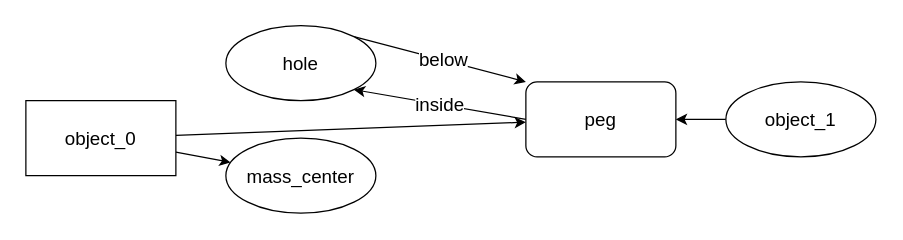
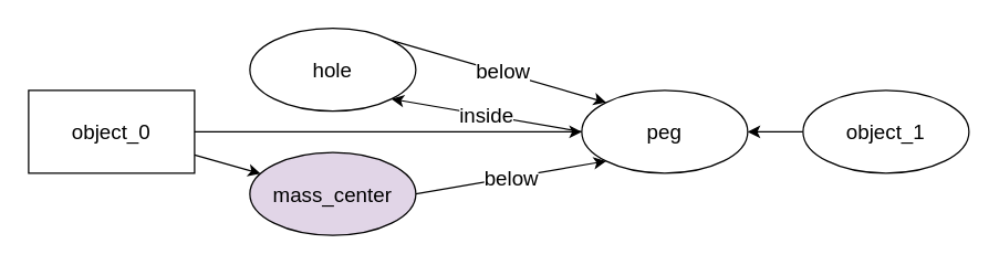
- <mxCell id="13" value="peg" style="whiteSpace=wrap;html=1;fontSize=15;spacing=2;rounded=1;" vertex="1" parent="1"><mxGeometry x="420" y="65" width="120" height="60" as="geometry" /></mxCell>
+ <mxCell id="13" value="peg" style="ellipse;whiteSpace=wrap;html=1;fontSize=15;spacing=2;" vertex="1" parent="1"><mxGeometry x="420" y="65" width="120" height="60" as="geometry" /></mxCell>
- <mxCell id="4" value="object_0" style="rounded=0;whiteSpace=wrap;html=1;fontSize=15;spacing=2;" parent="1" vertex="1"><mxGeometry x="20" y="80" width="120" height="60" as="geometry" /></mxCell>
+ <mxCell id="4" value="object_0" style="rounded=0;whiteSpace=wrap;html=1;fontSize=15;spacing=2;" parent="1" vertex="1"><mxGeometry x="20" y="65" width="120" height="60" as="geometry" /></mxCell>
+ <mxCell id="10" value="below" style="edgeStyle=none;rounded=0;orthogonalLoop=1;jettySize=auto;html=1;entryX=0;entryY=1;entryDx=0;entryDy=0;exitX=1;exitY=0.5;exitDx=0;exitDy=0;fontSize=15;spacing=2;" edge="1" parent="1" source="11" target="13"><mxGeometry relative="1" as="geometry" /></mxCell>
- <mxCell id="11" value="mass_center" style="ellipse;whiteSpace=wrap;html=1;fontSize=15;spacing=2;" vertex="1" parent="1"><mxGeometry x="180" y="110" width="120" height="60" as="geometry" /></mxCell>
+ <mxCell id="11" value="mass_center" style="ellipse;whiteSpace=wrap;html=1;fontSize=15;spacing=2;fillColor=#e1d5e7;" vertex="1" parent="1"><mxGeometry x="180" y="110" width="120" height="60" as="geometry" /></mxCell>
